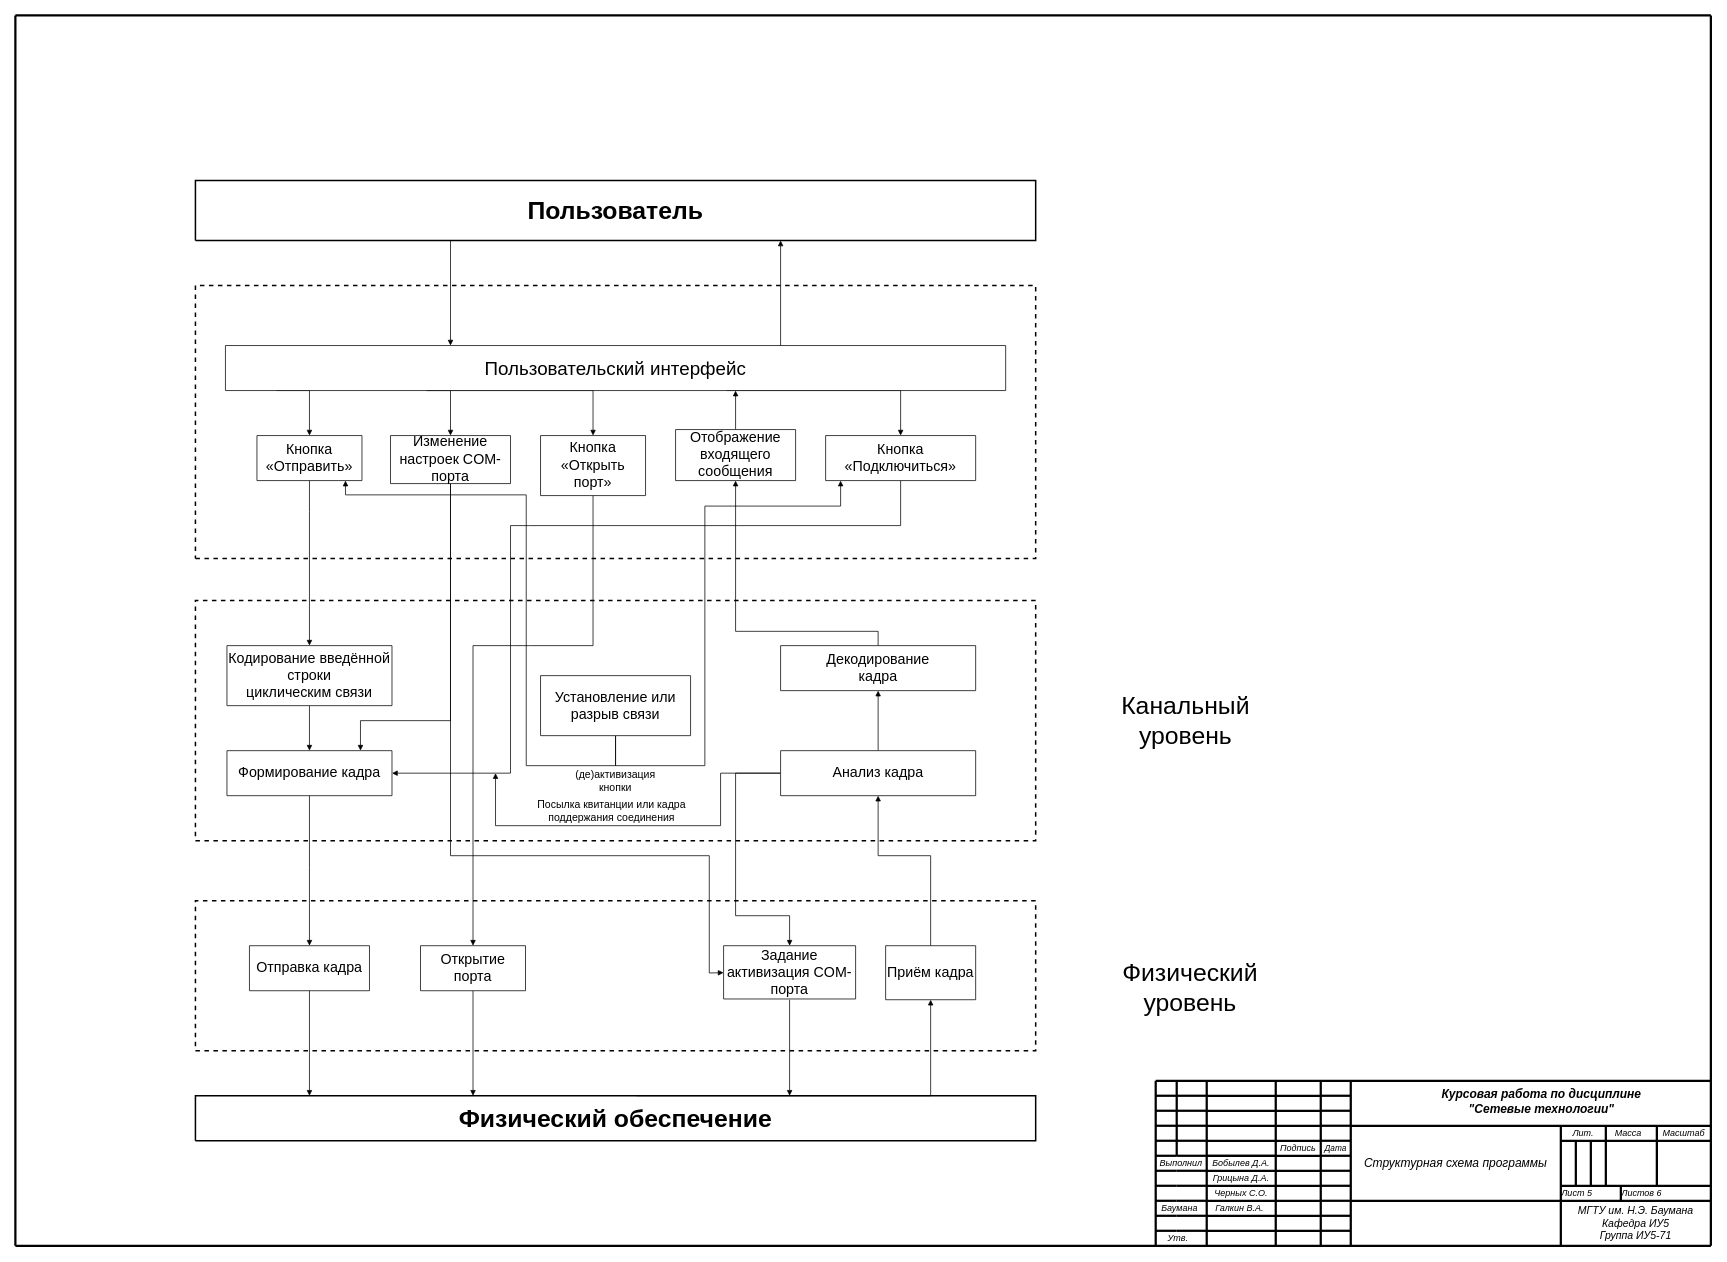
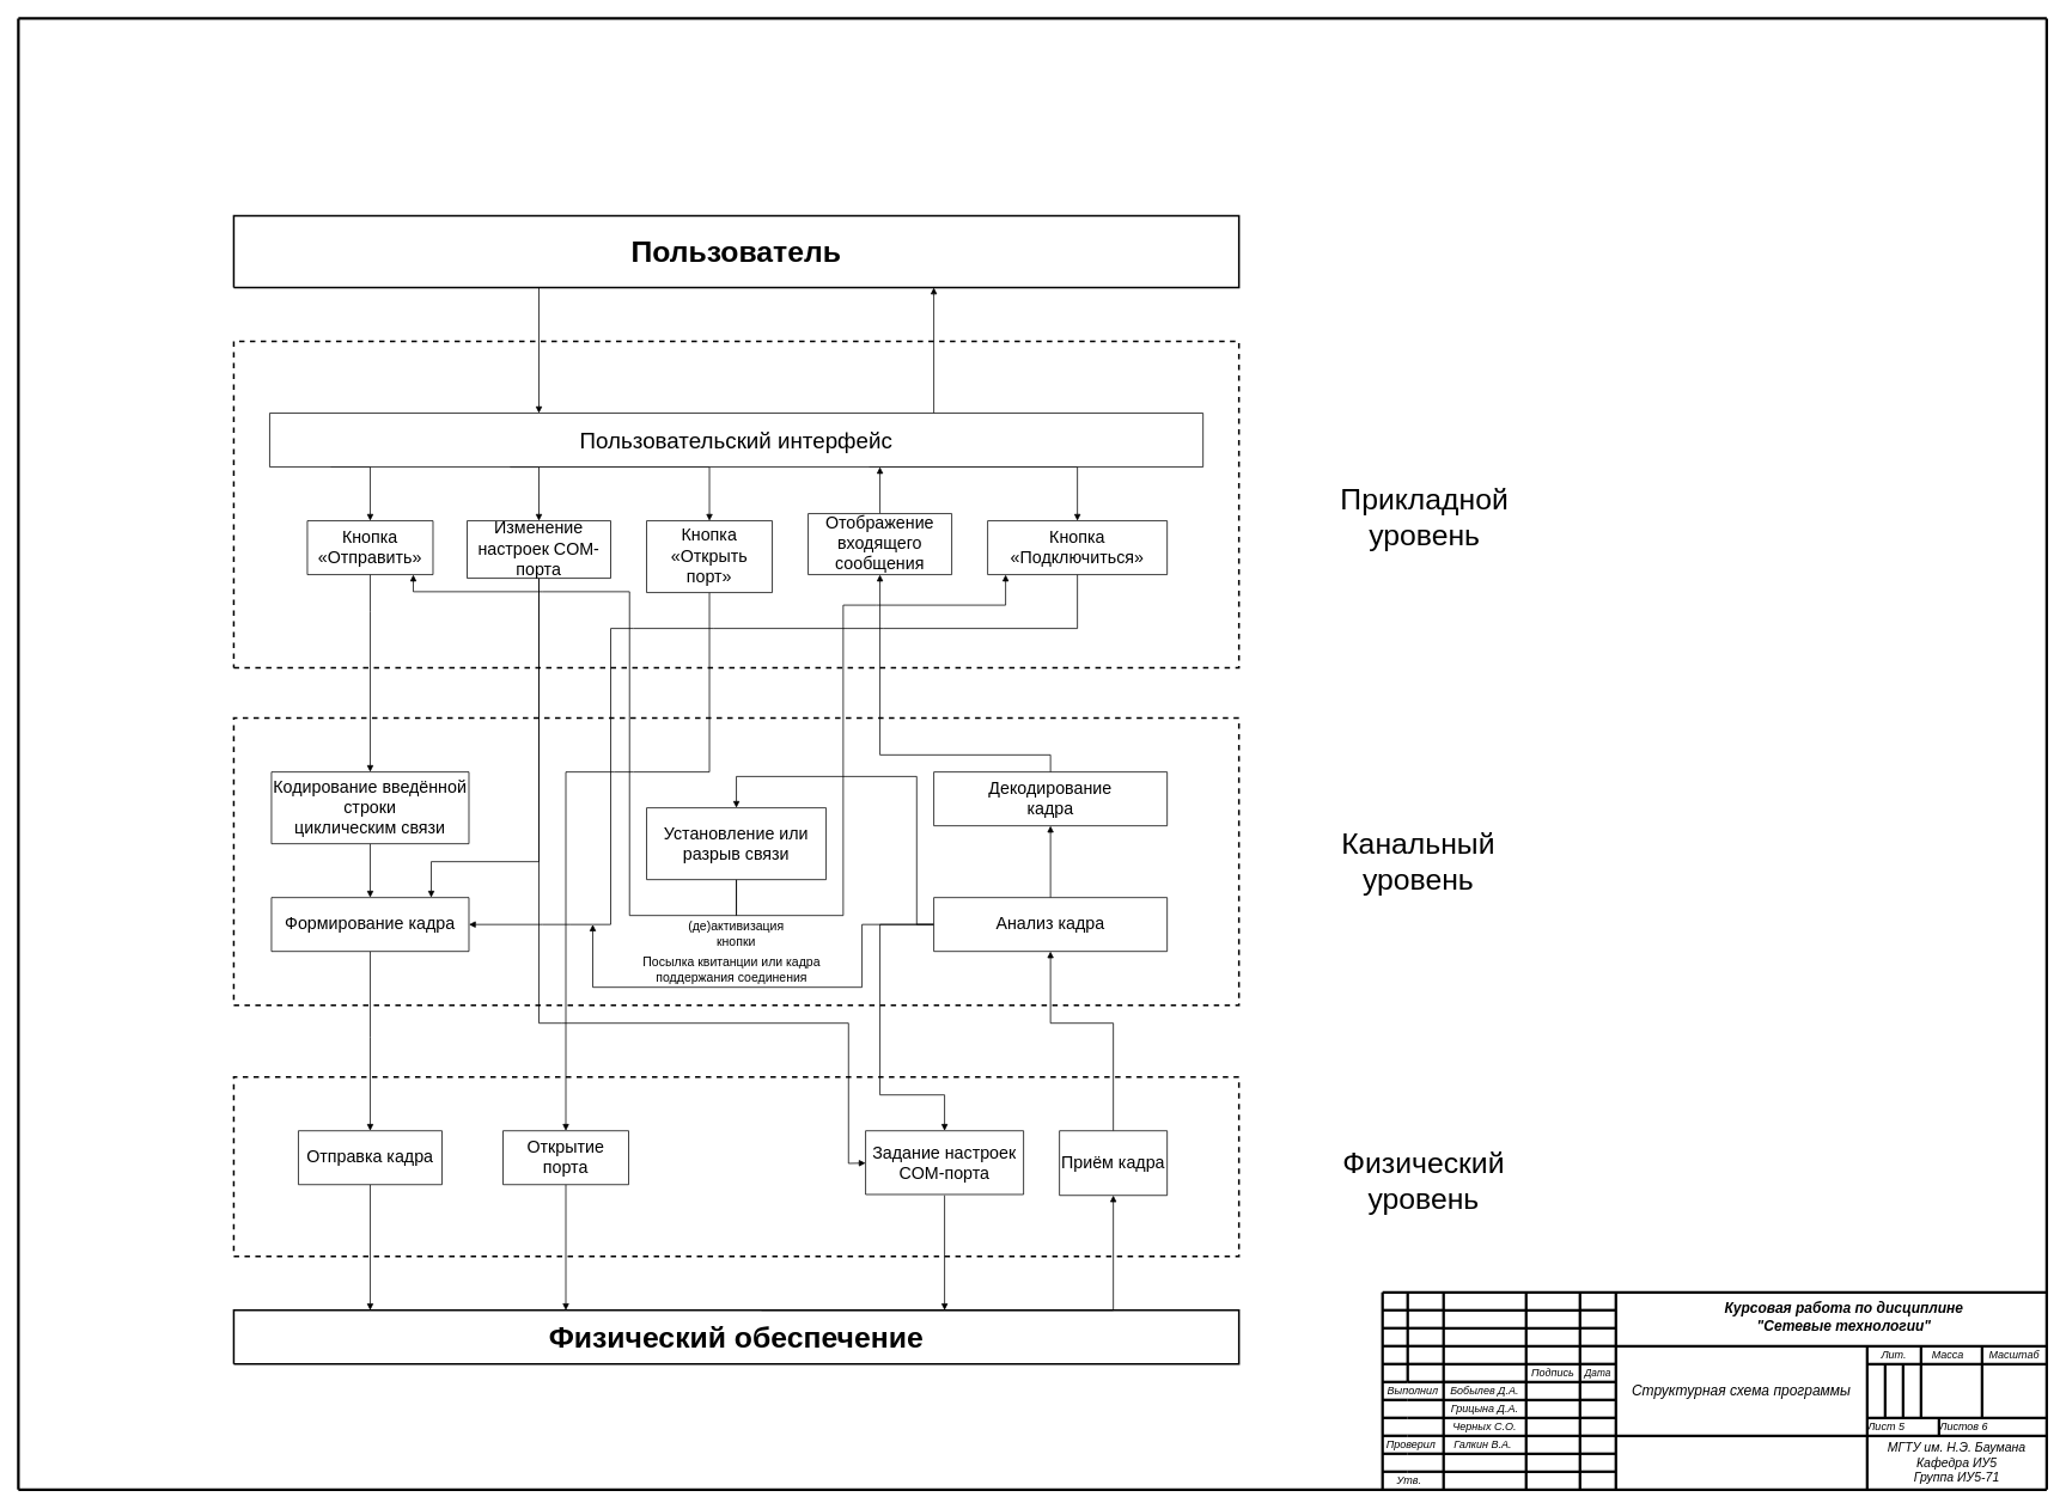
+ <mxCell id="81" value="&lt;font style=&quot;font-size:33px;font-family:Arial;color:#000000;direction:ltr;letter-spacing:0px;line-height:120%;opacity:1&quot;&gt;Прикладной уровень&lt;br/&gt;&lt;/font&gt;" style="verticalAlign=middle;align=center;vsdxID=132;fillColor=none;gradientColor=none;shape=stencil(nZBLDoAgDERP0z3SIyjew0SURgSD+Lu9kMZoXLhwN9O+tukAlrNpJg1SzDH4QW/URgNYgZTkjA4UkwJUgGXng+6DX1zLfmoymdXo17xh5zmRJ6Q42BWCfc2oJfdAr+Yv+AP9Cb7OJ3H/2JG1HNGz/84klThPVCc=);strokeColor=none;labelBackgroundColor=none;rounded=0;html=1;whiteSpace=wrap;" parent="1" vertex="1"><mxGeometry as="geometry" x="1470" y="530" width="234" height="92" /></mxCell>
+ <mxCell id="119" style="vsdxID=123;edgeStyle=none;startArrow=none;endArrow=block;startSize=5;endSize=5;strokeColor=#000000;spacingTop=0;spacingBottom=0;spacingLeft=0;spacingRight=0;verticalAlign=middle;html=1;labelBackgroundColor=#FFFFFF;rounded=0;exitX=0;exitY=0.5;exitDx=0;exitDy=0;exitPerimeter=0;entryX=0.5;entryY=0;entryDx=0;entryDy=0;entryPerimeter=0;" parent="1" edge="1" target="158" source="148"><mxGeometry as="geometry" relative="1"><mxPoint as="offset" /><Array as="points"><mxPoint x="1020.95" y="1030" /><mxPoint x="1020.95" y="865" /><mxPoint x="943.28" y="865" /><mxPoint x="820" y="865" /></Array></mxGeometry></mxCell>
- <mxCell id="155" value="&lt;p style=&quot;align:center;margin-left:0;margin-right:0;margin-top:0px;margin-bottom:0px;text-indent:0;valign:middle;direction:ltr;&quot;&gt;&lt;font style=&quot;font-size:19px;font-family:Arial;color:#000000;direction:ltr;letter-spacing:0px;line-height:120%;opacity:1&quot;&gt;Задание активизация COM-порта&lt;br/&gt;&lt;/font&gt;&lt;/p&gt;" style="verticalAlign=middle;align=center;vsdxID=121;fillColor=#FFFFFF;gradientColor=none;shape=stencil(nZBLDoAgDERP0z3SIyjew0SURgSD+Lu9kMZoXLhwN9O+tukAlrNpJg1SzDH4QW/URgNYgZTkjA4UkwJUgGXng+6DX1zLfmoymdXo17xh5zmRJ6Q42BWCfc2oJfdAr+Yv+AP9Cb7OJ3H/2JG1HNGz/84klThPVCc=);strokeColor=#000000;spacingTop=-1;spacingBottom=-1;spacingLeft=-1;spacingRight=-1;labelBackgroundColor=none;rounded=0;html=1;whiteSpace=wrap;" parent="139" vertex="1"><mxGeometry as="geometry" x="964" y="1260" width="176" height="71" /></mxCell>
+ <mxCell id="155" value="&lt;p style=&quot;align:center;margin-left:0;margin-right:0;margin-top:0px;margin-bottom:0px;text-indent:0;valign:middle;direction:ltr;&quot;&gt;&lt;font style=&quot;font-size:19px;font-family:Arial;color:#000000;direction:ltr;letter-spacing:0px;line-height:120%;opacity:1&quot;&gt;Задание настроек COM-порта&lt;br/&gt;&lt;/font&gt;&lt;/p&gt;" style="verticalAlign=middle;align=center;vsdxID=121;fillColor=#FFFFFF;gradientColor=none;shape=stencil(nZBLDoAgDERP0z3SIyjew0SURgSD+Lu9kMZoXLhwN9O+tukAlrNpJg1SzDH4QW/URgNYgZTkjA4UkwJUgGXng+6DX1zLfmoymdXo17xh5zmRJ6Q42BWCfc2oJfdAr+Yv+AP9Cb7OJ3H/2JG1HNGz/84klThPVCc=);strokeColor=#000000;spacingTop=-1;spacingBottom=-1;spacingLeft=-1;spacingRight=-1;labelBackgroundColor=none;rounded=0;html=1;whiteSpace=wrap;" parent="139" vertex="1"><mxGeometry as="geometry" x="964" y="1260" width="176" height="71" /></mxCell>
- <mxCell id="89" value="&lt;font style=&quot;font-size:12px;font-family:Arial;color:#000000;direction:ltr;letter-spacing:0px;line-height:120%;opacity:1&quot;&gt;&lt;i&gt;Баумана&lt;br/&gt;&lt;/i&gt;&lt;/font&gt;" style="verticalAlign=middle;align=center;vsdxID=82;fillColor=none;gradientColor=none;strokeColor=none;strokeWidth=3;spacingTop=-1;spacingBottom=-1;spacingLeft=-1;spacingRight=-1;labelBackgroundColor=none;rounded=0;html=1;whiteSpace=wrap;" parent="1" vertex="1"><mxGeometry as="geometry" x="1538" y="1600" width="68" height="20" /></mxCell>
+ <mxCell id="89" value="&lt;font style=&quot;font-size:12px;font-family:Arial;color:#000000;direction:ltr;letter-spacing:0px;line-height:120%;opacity:1&quot;&gt;&lt;i&gt;Проверил&lt;br/&gt;&lt;/i&gt;&lt;/font&gt;" style="verticalAlign=middle;align=center;vsdxID=82;fillColor=none;gradientColor=none;strokeColor=none;strokeWidth=3;spacingTop=-1;spacingBottom=-1;spacingLeft=-1;spacingRight=-1;labelBackgroundColor=none;rounded=0;html=1;whiteSpace=wrap;" parent="1" vertex="1"><mxGeometry as="geometry" x="1538" y="1600" width="68" height="20" /></mxCell>
